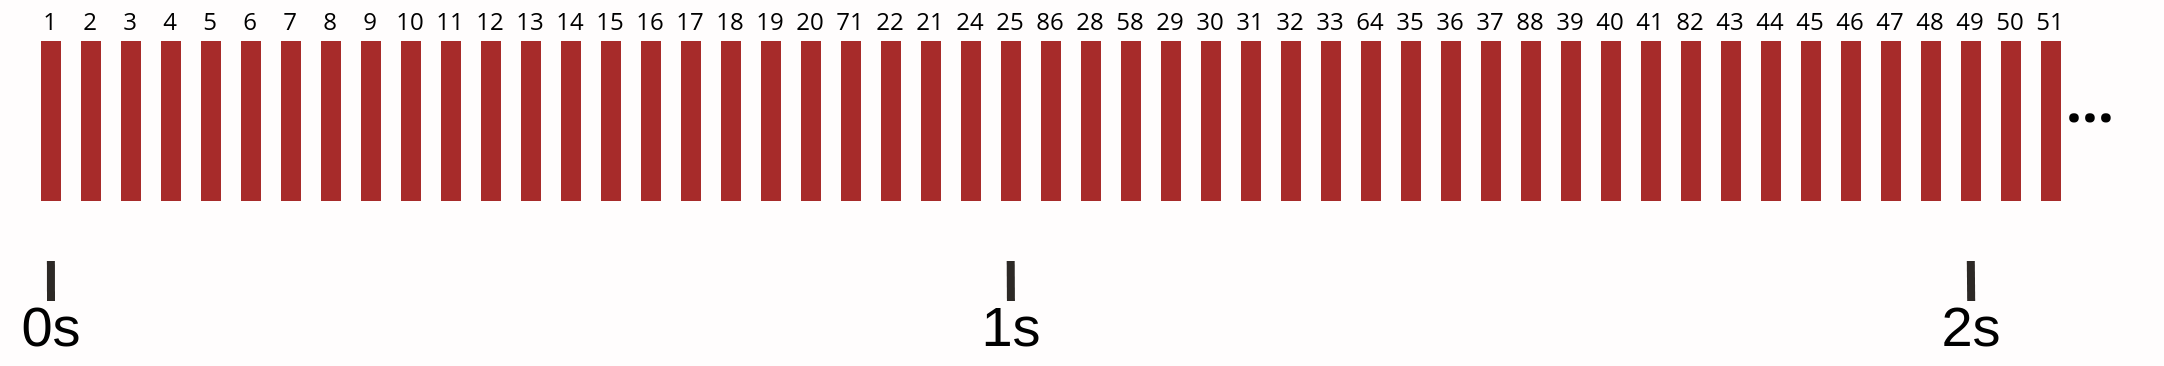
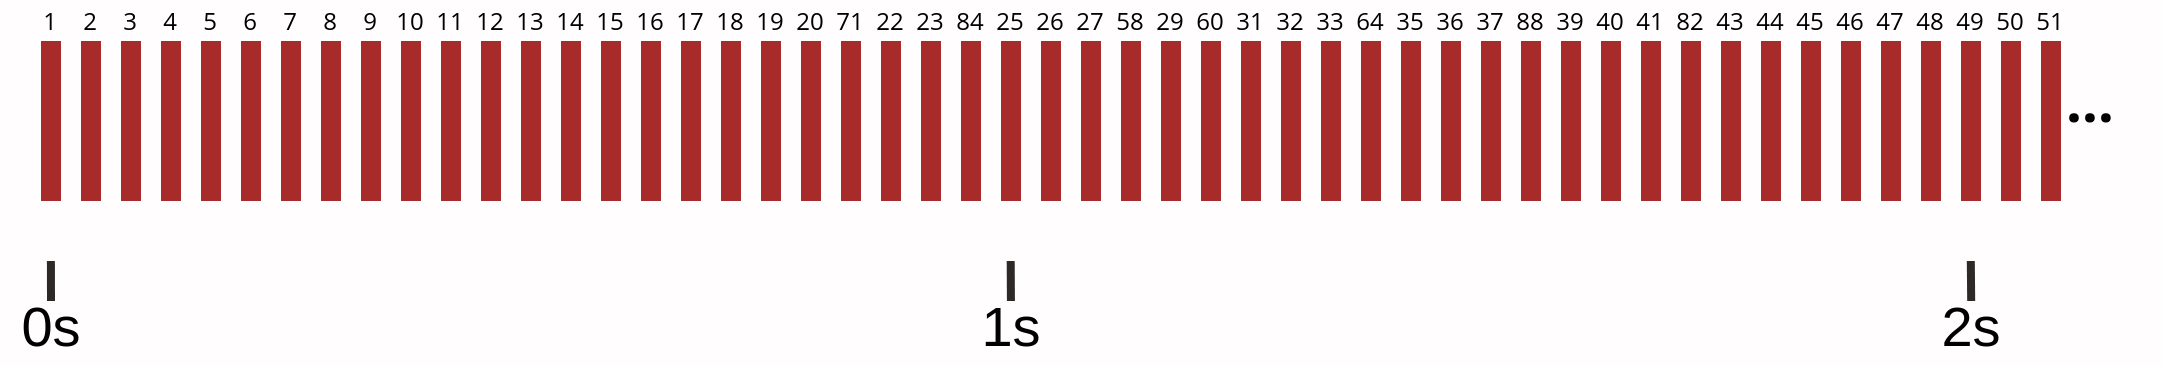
- <mxCell id="24" value="21" style="rounded=0;whiteSpace=wrap;html=1;labelPosition=center;verticalLabelPosition=top;align=center;verticalAlign=bottom;strokeColor=none;fillColor=#A72B2A;fontFamily=Open Sans;labelBackgroundColor=none;" parent="1" vertex="1"><mxGeometry x="460" y="20" width="10" height="80" as="geometry" /></mxCell>
+ <mxCell id="24" value="23" style="rounded=0;whiteSpace=wrap;html=1;labelPosition=center;verticalLabelPosition=top;align=center;verticalAlign=bottom;strokeColor=none;fillColor=#A72B2A;fontFamily=Open Sans;labelBackgroundColor=none;" parent="1" vertex="1"><mxGeometry x="460" y="20" width="10" height="80" as="geometry" /></mxCell>
- <mxCell id="25" value="24" style="rounded=0;whiteSpace=wrap;html=1;labelPosition=center;verticalLabelPosition=top;align=center;verticalAlign=bottom;strokeColor=none;fillColor=#A72B2A;fontFamily=Open Sans;labelBackgroundColor=none;" parent="1" vertex="1"><mxGeometry x="480" y="20" width="10" height="80" as="geometry" /></mxCell>
+ <mxCell id="25" value="84" style="rounded=0;whiteSpace=wrap;html=1;labelPosition=center;verticalLabelPosition=top;align=center;verticalAlign=bottom;strokeColor=none;fillColor=#A72B2A;fontFamily=Open Sans;labelBackgroundColor=none;" parent="1" vertex="1"><mxGeometry x="480" y="20" width="10" height="80" as="geometry" /></mxCell>
- <mxCell id="27" value="86" style="rounded=0;whiteSpace=wrap;html=1;labelPosition=center;verticalLabelPosition=top;align=center;verticalAlign=bottom;strokeColor=none;fillColor=#A72B2A;fontFamily=Open Sans;labelBackgroundColor=none;" parent="1" vertex="1"><mxGeometry x="520" y="20" width="10" height="80" as="geometry" /></mxCell>
+ <mxCell id="27" value="26" style="rounded=0;whiteSpace=wrap;html=1;labelPosition=center;verticalLabelPosition=top;align=center;verticalAlign=bottom;strokeColor=none;fillColor=#A72B2A;fontFamily=Open Sans;labelBackgroundColor=none;" parent="1" vertex="1"><mxGeometry x="520" y="20" width="10" height="80" as="geometry" /></mxCell>
- <mxCell id="28" value="28" style="rounded=0;whiteSpace=wrap;html=1;labelPosition=center;verticalLabelPosition=top;align=center;verticalAlign=bottom;strokeColor=none;fillColor=#A72B2A;fontFamily=Open Sans;labelBackgroundColor=none;" parent="1" vertex="1"><mxGeometry x="540" y="20" width="10" height="80" as="geometry" /></mxCell>
+ <mxCell id="28" value="27" style="rounded=0;whiteSpace=wrap;html=1;labelPosition=center;verticalLabelPosition=top;align=center;verticalAlign=bottom;strokeColor=none;fillColor=#A72B2A;fontFamily=Open Sans;labelBackgroundColor=none;" parent="1" vertex="1"><mxGeometry x="540" y="20" width="10" height="80" as="geometry" /></mxCell>
- <mxCell id="31" value="30" style="rounded=0;whiteSpace=wrap;html=1;labelPosition=center;verticalLabelPosition=top;align=center;verticalAlign=bottom;strokeColor=none;fillColor=#A72B2A;fontFamily=Open Sans;labelBackgroundColor=none;" parent="1" vertex="1"><mxGeometry x="600" y="20" width="10" height="80" as="geometry" /></mxCell>
+ <mxCell id="31" value="60" style="rounded=0;whiteSpace=wrap;html=1;labelPosition=center;verticalLabelPosition=top;align=center;verticalAlign=bottom;strokeColor=none;fillColor=#A72B2A;fontFamily=Open Sans;labelBackgroundColor=none;" parent="1" vertex="1"><mxGeometry x="600" y="20" width="10" height="80" as="geometry" /></mxCell>
